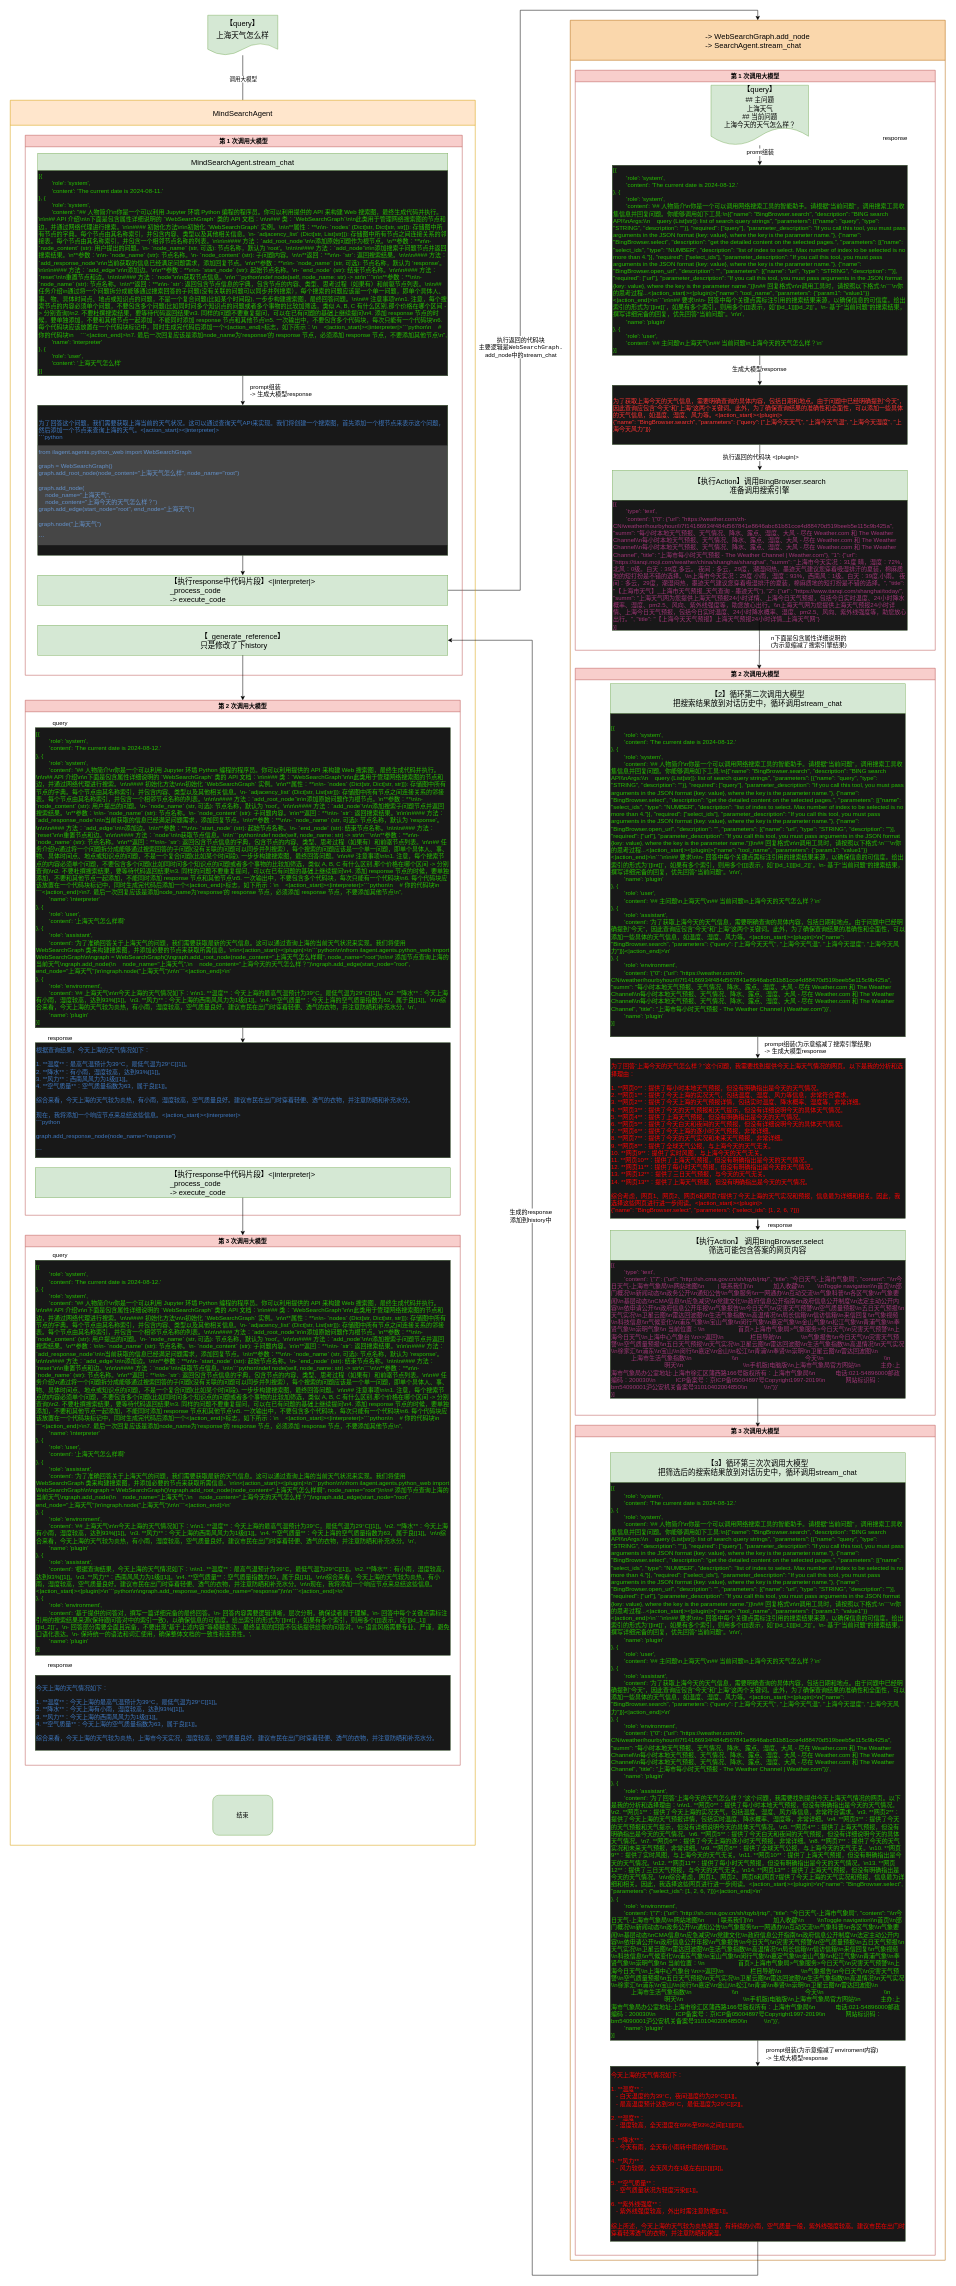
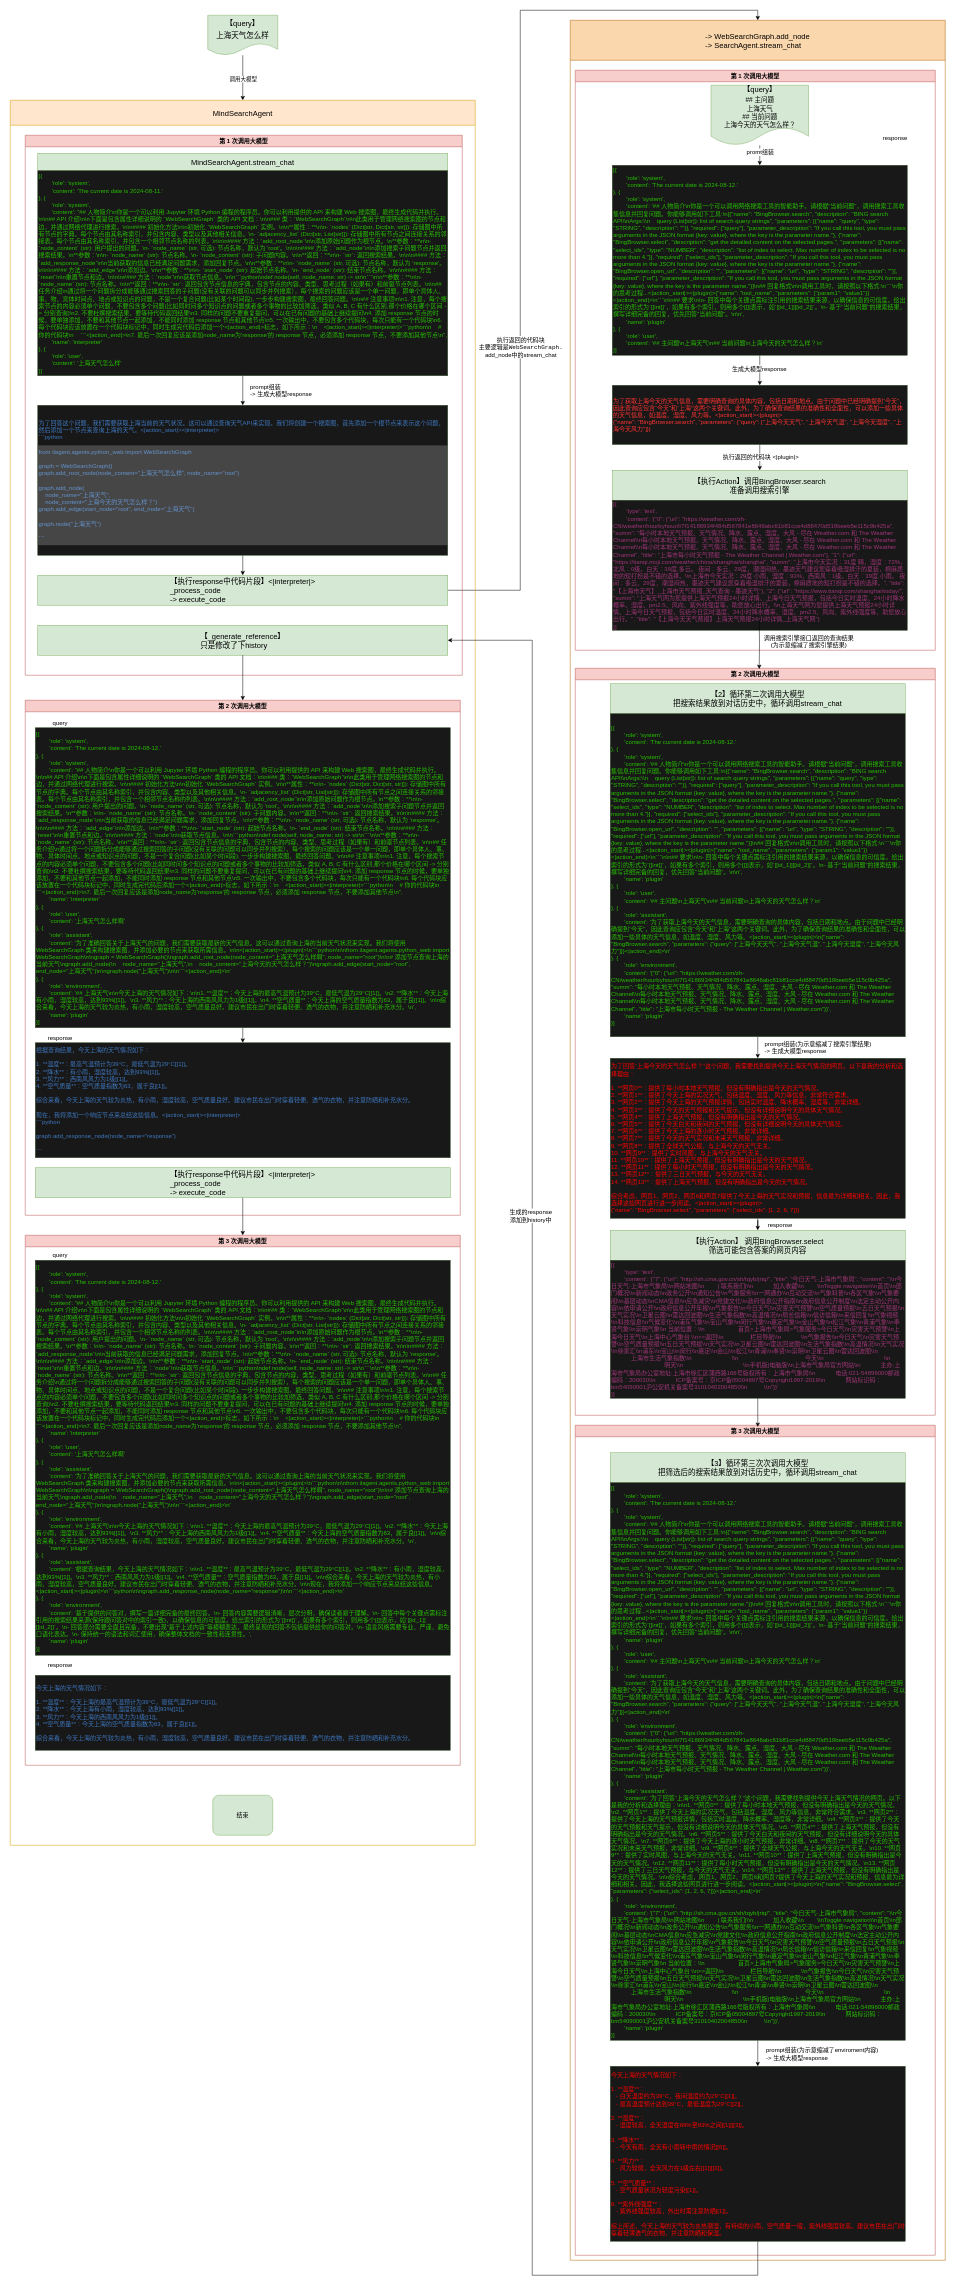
- <mxCell id="2" value="" style="edgeStyle=orthogonalEdgeStyle;rounded=0;orthogonalLoop=1;jettySize=auto;html=1;entryX=0.5;entryY=0;entryDx=0;entryDy=0;endArrow=none;" parent="1" source="4" target="40" edge="1"><mxGeometry relative="1" as="geometry"><mxPoint x="575" y="160" as="targetPoint" /></mxGeometry></mxCell>
+ <mxCell id="2" value="" style="edgeStyle=orthogonalEdgeStyle;rounded=0;orthogonalLoop=1;jettySize=auto;html=1;entryX=0.5;entryY=0;entryDx=0;entryDy=0;" parent="1" source="4" target="40" edge="1"><mxGeometry relative="1" as="geometry"><mxPoint x="575" y="160" as="targetPoint" /></mxGeometry></mxCell>
- <mxCell id="18" value="n下面是包含属性详细说明的&lt;div&gt;(为示意缩减了搜索引擎结果)&lt;br&gt;&lt;/div&gt;" style="rounded=0;whiteSpace=wrap;html=1;strokeColor=none;fillColor=none;" parent="8" vertex="1"><mxGeometry x="375" y="1117" width="185" height="50" as="geometry" /></mxCell>
+ <mxCell id="18" value="调用搜索引擎接口返回的查询结果&lt;div&gt;(为示意缩减了搜索引擎结果)&lt;br&gt;&lt;/div&gt;" style="rounded=0;whiteSpace=wrap;html=1;strokeColor=none;fillColor=none;" parent="8" vertex="1"><mxGeometry x="375" y="1117" width="185" height="50" as="geometry" /></mxCell>
- <mxCell id="60" value="&lt;div&gt;今天上海的天气情况如下：&lt;/div&gt;&lt;div&gt;&lt;br&gt;&lt;/div&gt;&lt;div&gt;1. **温度**：今天上海的最高气温预计为39°C，最低气温为29°C[[1]]。&lt;/div&gt;&lt;div&gt;2. **降水**：今天上海有小雨，湿度较高，达到93%[[1]]。&lt;/div&gt;&lt;div&gt;3. **风力**：今天上海的西南风风力为1级[[1]]。&lt;/div&gt;&lt;div&gt;4. **空气质量**：今天上海的空气质量指数为63，属于良[[1]]。&lt;/div&gt;&lt;div&gt;&lt;br&gt;&lt;/div&gt;&lt;div&gt;综合来看，今天上海的天气较为炎热，上海市今天实况，湿度较高，空气质量良好。建议市民在出门时穿着轻便、透气的衣物，并注意防晒和补充水分。&lt;/div&gt;" style="rounded=0;whiteSpace=wrap;html=1;align=left;fillColor=#181818;fontColor=#3e78c0;strokeColor=#3A5431;" parent="58" vertex="1"><mxGeometry x="20" y="880" width="830" height="150" as="geometry" /></mxCell>
+ <mxCell id="60" value="&lt;div&gt;今天上海的天气情况如下：&lt;/div&gt;&lt;div&gt;&lt;br&gt;&lt;/div&gt;&lt;div&gt;1. **温度**：今天上海的最高气温预计为39°C，最低气温为29°C[[1]]。&lt;/div&gt;&lt;div&gt;2. **降水**：今天上海有小雨，湿度较高，达到93%[[1]]。&lt;/div&gt;&lt;div&gt;3. **风力**：今天上海的西南风风力为1级[[1]]。&lt;/div&gt;&lt;div&gt;4. **空气质量**：今天上海的空气质量指数为63，属于良[[1]]。&lt;/div&gt;&lt;div&gt;&lt;br&gt;&lt;/div&gt;&lt;div&gt;综合来看，今天上海的天气较为炎热，有小雨，湿度较高，空气质量良好。建议市民在出门时穿着轻便、透气的衣物，并注意防晒和补充水分。&lt;/div&gt;" style="rounded=0;whiteSpace=wrap;html=1;align=left;fillColor=#181818;fontColor=#3e78c0;strokeColor=#3A5431;" parent="58" vertex="1"><mxGeometry x="20" y="880" width="830" height="150" as="geometry" /></mxCell>
